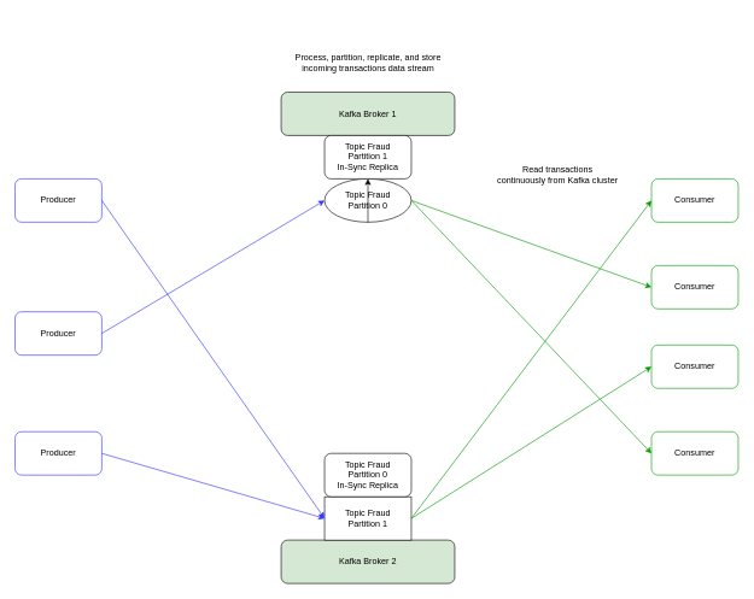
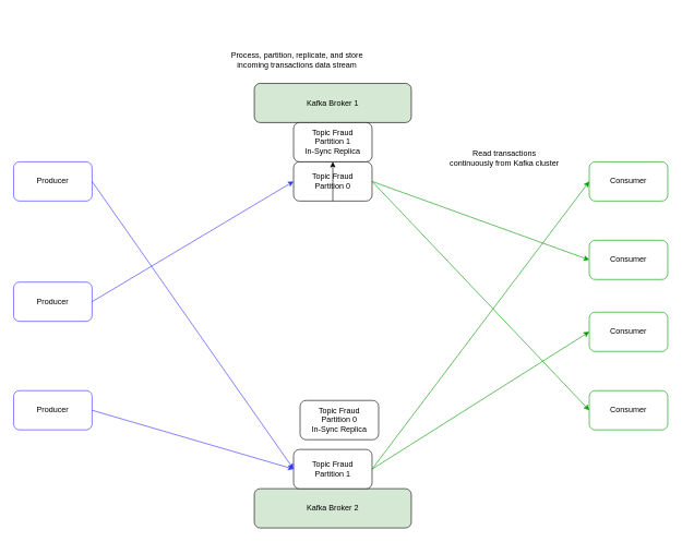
- <mxCell id="24" value="Process, partition, replicate, and store&lt;br&gt;incoming transactions data stream" style="text;html=1;align=center;verticalAlign=middle;resizable=0;points=[];autosize=1;strokeColor=none;fillColor=none;" parent="1" vertex="1"><mxGeometry x="398" y="67" width="220" height="40" as="geometry" /></mxCell>
+ <mxCell id="24" value="Process, partition, replicate, and store&lt;br&gt;incoming transactions data stream" style="text;html=1;align=center;verticalAlign=middle;resizable=0;points=[];autosize=1;strokeColor=none;fillColor=none;" parent="1" vertex="1"><mxGeometry x="343" y="72" width="220" height="40" as="geometry" /></mxCell>
- <mxCell id="9" value="Topic Fraud&lt;br&gt;Partition 0" style="ellipse;whiteSpace=wrap;html=1;" parent="1" vertex="1"><mxGeometry x="448" y="247" width="120" height="60" as="geometry" /></mxCell>
+ <mxCell id="9" value="Topic Fraud&lt;br&gt;Partition 0" style="rounded=1;whiteSpace=wrap;html=1;" parent="1" vertex="1"><mxGeometry x="448" y="247" width="120" height="60" as="geometry" /></mxCell>
- <mxCell id="13" value="Topic Fraud&lt;br&gt;Partition 0&lt;br&gt;In-Sync Replica" style="rounded=1;whiteSpace=wrap;html=1;" parent="1" vertex="1"><mxGeometry x="448" y="627" width="120" height="60" as="geometry" /></mxCell>
+ <mxCell id="13" value="Topic Fraud&lt;br&gt;Partition 0&lt;br&gt;In-Sync Replica" style="rounded=1;whiteSpace=wrap;html=1;" parent="1" vertex="1"><mxGeometry x="458" y="612" width="120" height="60" as="geometry" /></mxCell>
- <mxCell id="12" value="Topic Fraud&lt;br&gt;Partition 1" style="whiteSpace=wrap;html=1;rounded=0;" parent="1" vertex="1"><mxGeometry x="448" y="687" width="120" height="60" as="geometry" /></mxCell>
+ <mxCell id="12" value="Topic Fraud&lt;br&gt;Partition 1" style="rounded=1;whiteSpace=wrap;html=1;" parent="1" vertex="1"><mxGeometry x="448" y="687" width="120" height="60" as="geometry" /></mxCell>
